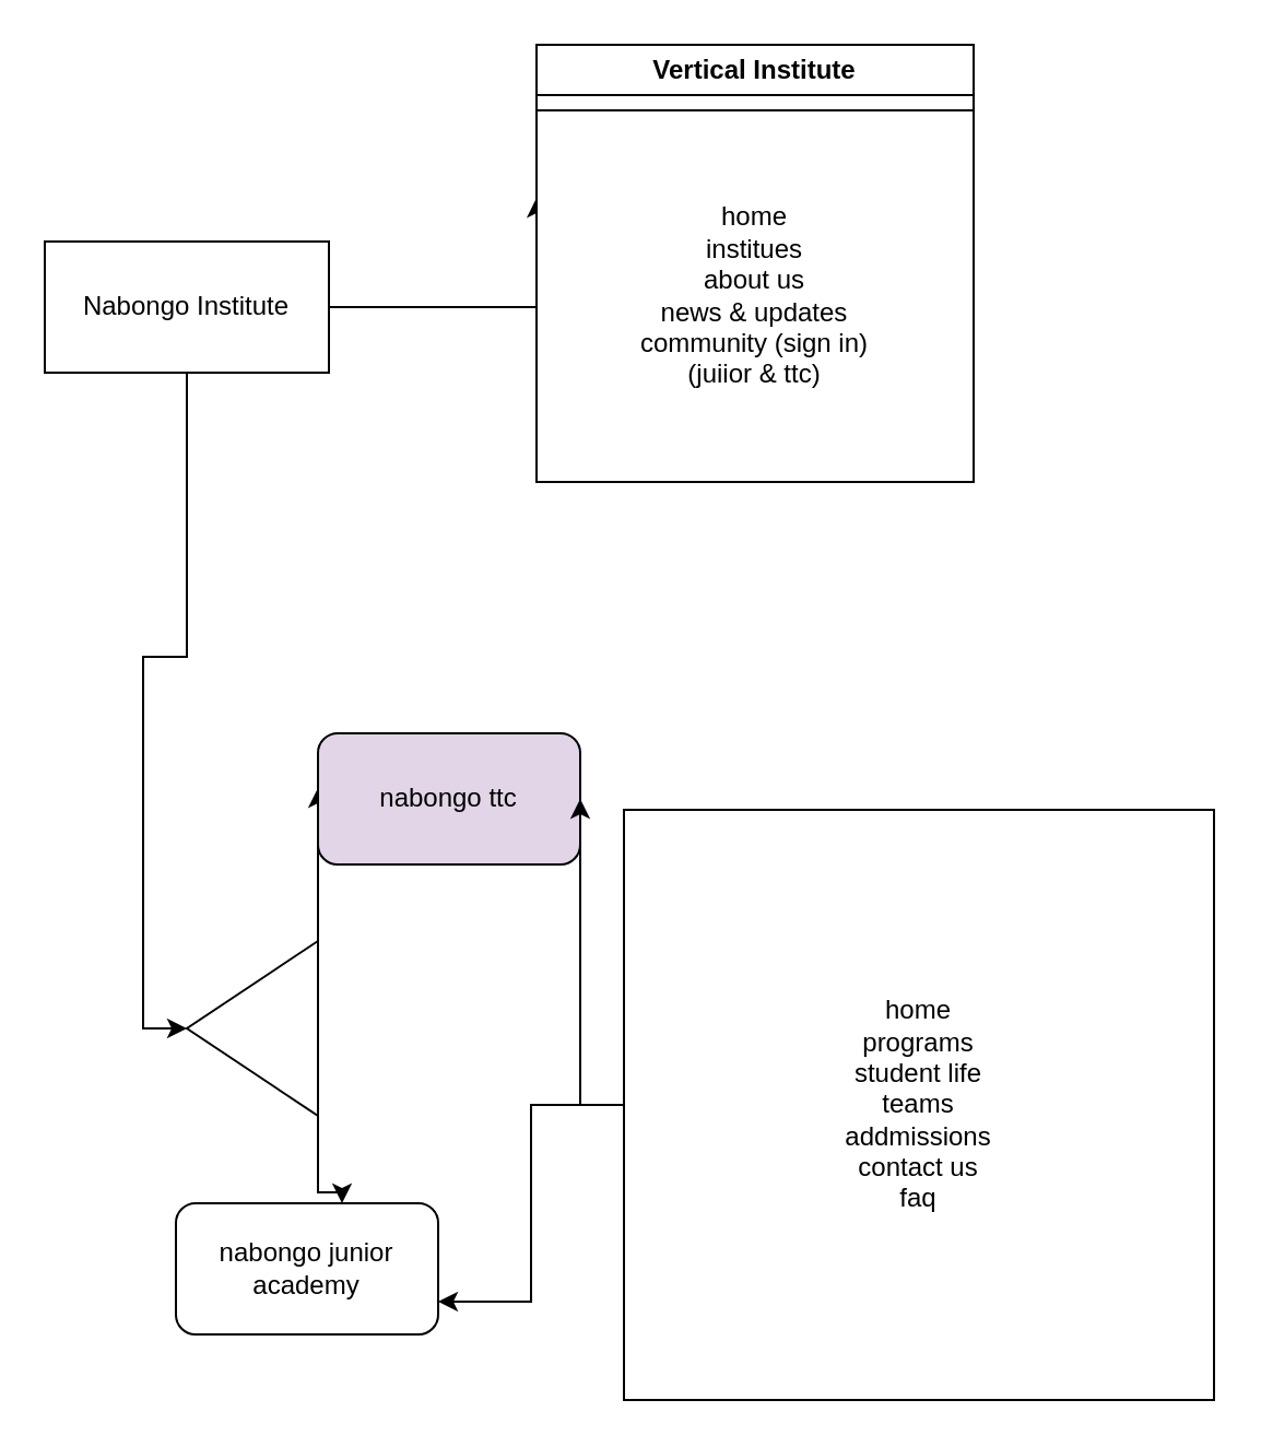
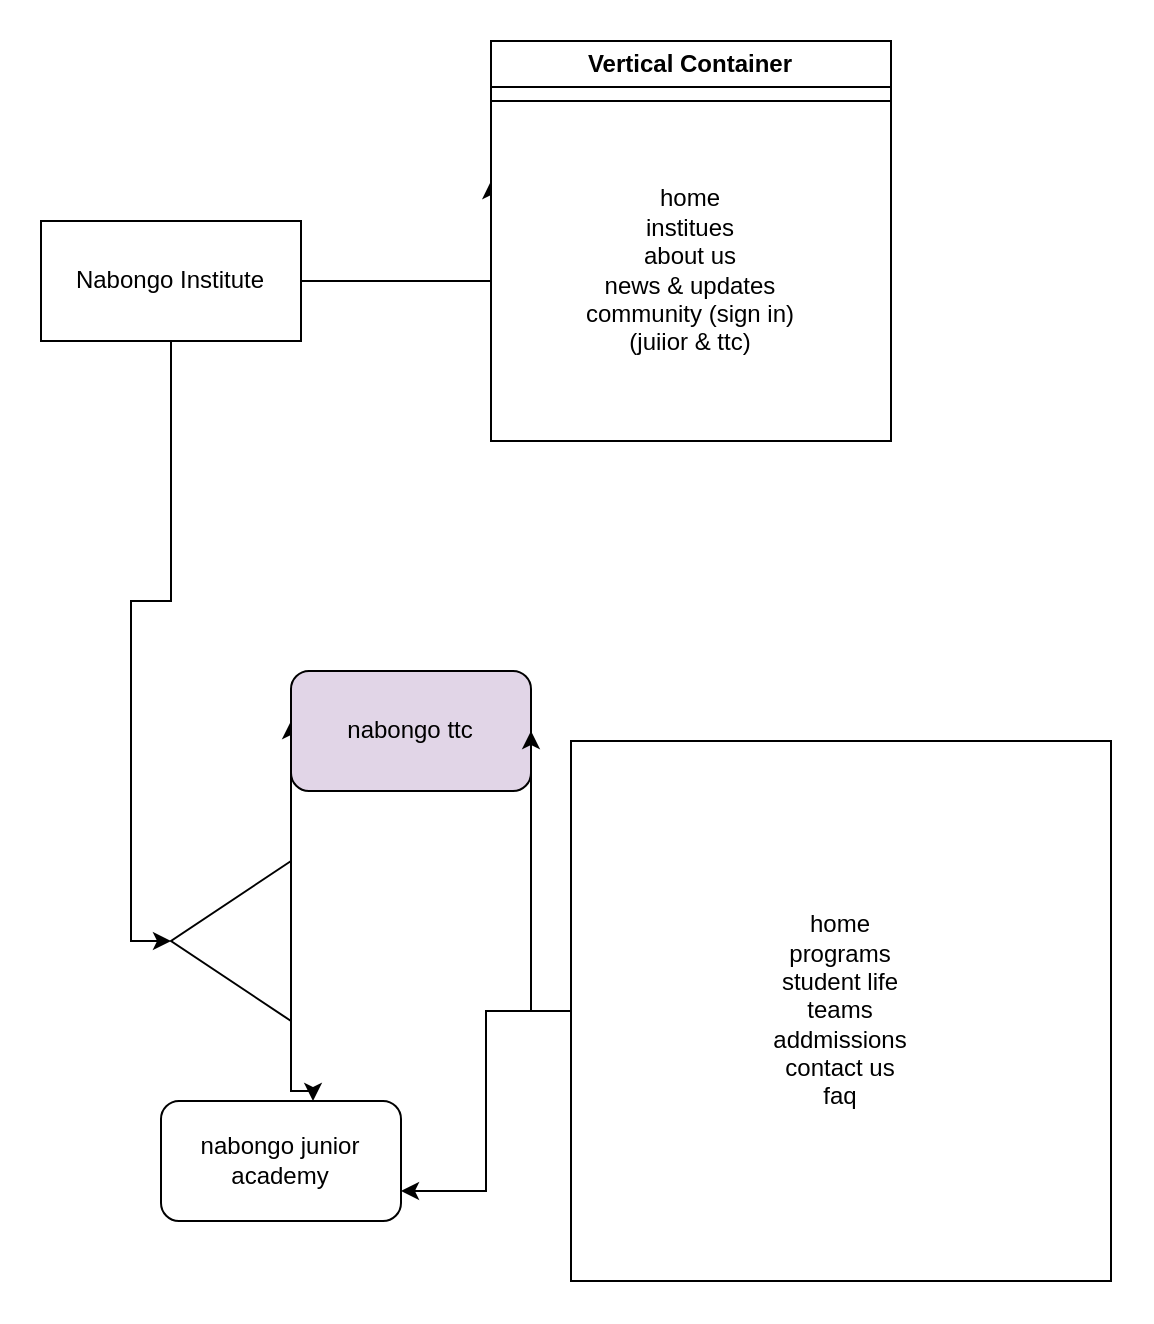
- <mxCell id="5" value="Vertical Institute" style="swimlane;whiteSpace=wrap;html=1;" parent="1" vertex="1"><mxGeometry x="245" y="20" width="200" height="200" as="geometry" /></mxCell>
+ <mxCell id="5" value="Vertical Container" style="swimlane;whiteSpace=wrap;html=1;" parent="1" vertex="1"><mxGeometry x="245" y="20" width="200" height="200" as="geometry" /></mxCell>
